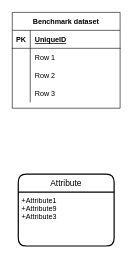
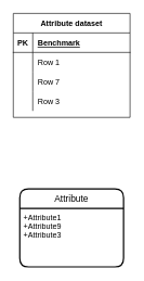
- <mxCell id="2" value="Benchmark dataset" style="shape=table;startSize=30;container=1;collapsible=1;childLayout=tableLayout;fixedRows=1;rowLines=0;fontStyle=1;align=center;resizeLast=1;" vertex="1" parent="1"><mxGeometry x="20" y="20" width="180" height="160" as="geometry" /></mxCell>
+ <mxCell id="2" value="Attribute dataset" style="shape=table;startSize=30;container=1;collapsible=1;childLayout=tableLayout;fixedRows=1;rowLines=0;fontStyle=1;align=center;resizeLast=1;" vertex="1" parent="1"><mxGeometry x="20" y="20" width="180" height="160" as="geometry" /></mxCell>
- <mxCell id="5" value="UniqueID" style="shape=partialRectangle;connectable=0;fillColor=none;top=0;left=0;bottom=0;right=0;align=left;spacingLeft=6;fontStyle=5;overflow=hidden;" vertex="1" parent="3"><mxGeometry x="30" width="150" height="30" as="geometry"><mxRectangle width="150" height="30" as="alternateBounds" /></mxGeometry></mxCell>
+ <mxCell id="5" value="Benchmark" style="shape=partialRectangle;connectable=0;fillColor=none;top=0;left=0;bottom=0;right=0;align=left;spacingLeft=6;fontStyle=5;overflow=hidden;" vertex="1" parent="3"><mxGeometry x="30" width="150" height="30" as="geometry"><mxRectangle width="150" height="30" as="alternateBounds" /></mxGeometry></mxCell>
- <mxCell id="11" value="Row 2" style="shape=partialRectangle;connectable=0;fillColor=none;top=0;left=0;bottom=0;right=0;align=left;spacingLeft=6;overflow=hidden;" vertex="1" parent="9"><mxGeometry x="30" width="150" height="30" as="geometry"><mxRectangle width="150" height="30" as="alternateBounds" /></mxGeometry></mxCell>
+ <mxCell id="11" value="Row 7" style="shape=partialRectangle;connectable=0;fillColor=none;top=0;left=0;bottom=0;right=0;align=left;spacingLeft=6;overflow=hidden;" vertex="1" parent="9"><mxGeometry x="30" width="150" height="30" as="geometry"><mxRectangle width="150" height="30" as="alternateBounds" /></mxGeometry></mxCell>
